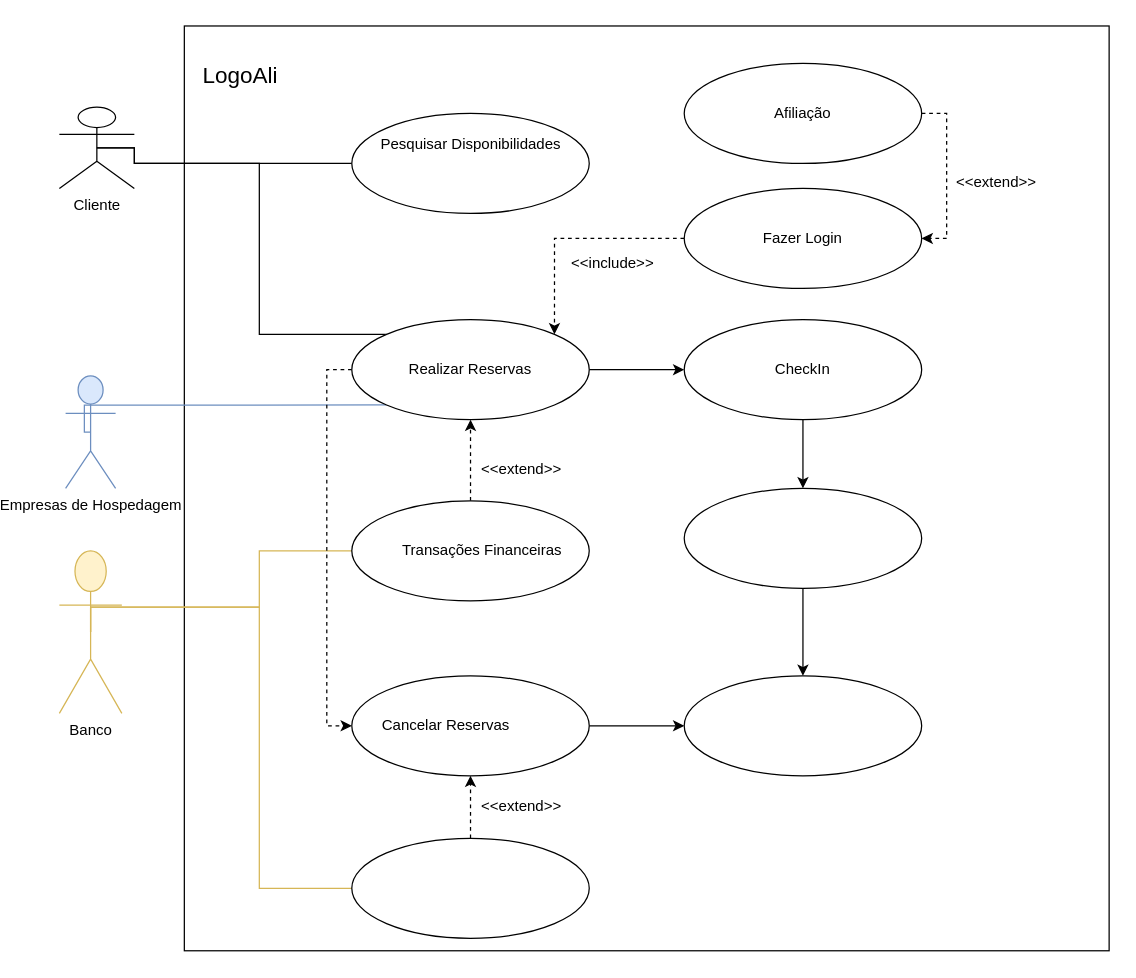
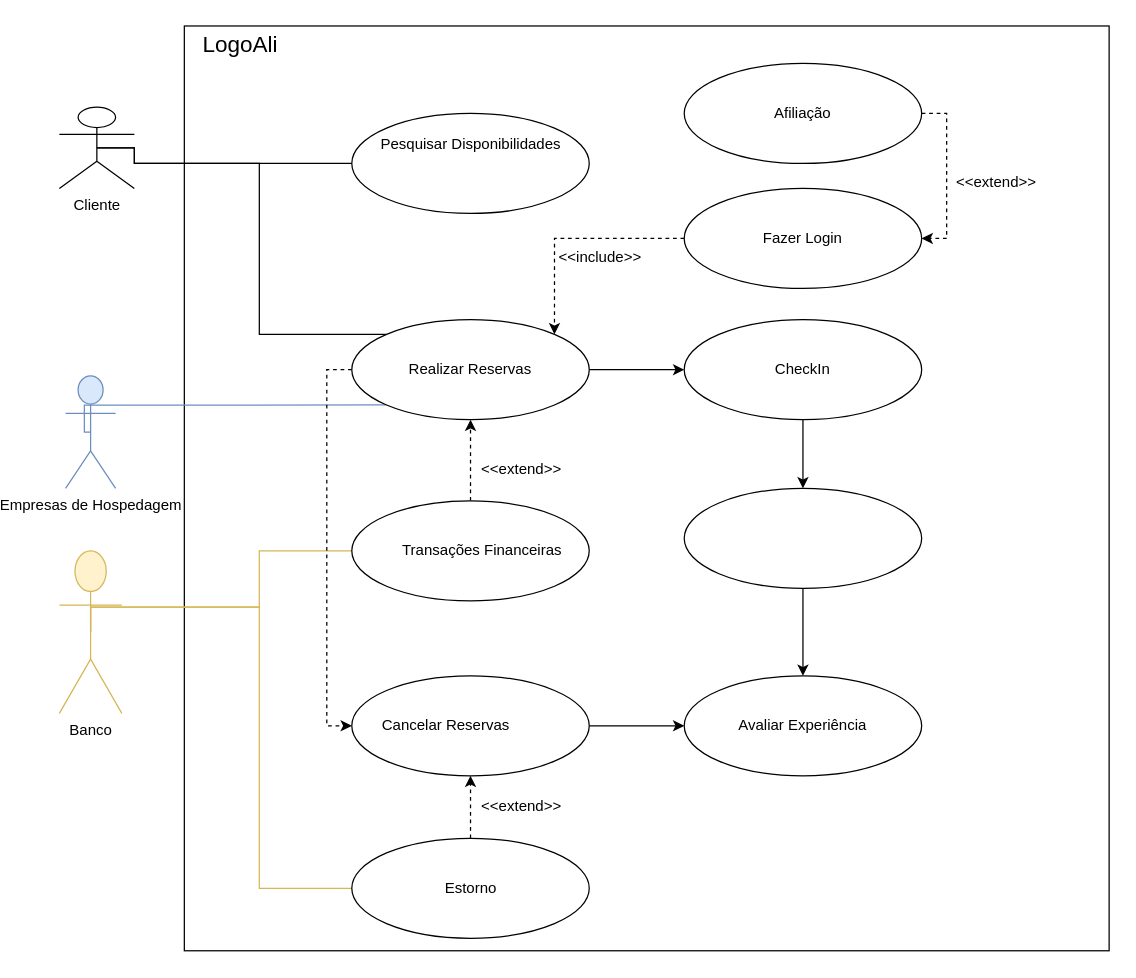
- <mxCell id="6" value="&lt;font style=&quot;font-size: 18px;&quot;&gt;LogoAli&lt;/font&gt;" style="text;html=1;align=center;verticalAlign=middle;whiteSpace=wrap;rounded=0;" parent="1" vertex="1"><mxGeometry x="130" y="45" width="70" height="30" as="geometry" /></mxCell>
+ <mxCell id="6" value="&lt;font style=&quot;font-size: 18px;&quot;&gt;LogoAli&lt;/font&gt;" style="text;html=1;align=center;verticalAlign=middle;whiteSpace=wrap;rounded=0;" parent="1" vertex="1"><mxGeometry x="130" y="20" width="70" height="30" as="geometry" /></mxCell>
- <mxCell id="31" value="&amp;lt;&amp;lt;include&amp;gt;&amp;gt;" style="text;html=1;align=center;verticalAlign=middle;whiteSpace=wrap;rounded=0;" parent="1" vertex="1"><mxGeometry x="432.75" y="195" width="60" height="30" as="geometry" /></mxCell>
+ <mxCell id="31" value="&amp;lt;&amp;lt;include&amp;gt;&amp;gt;" style="text;html=1;align=center;verticalAlign=middle;whiteSpace=wrap;rounded=0;" parent="1" vertex="1"><mxGeometry x="422.75" y="190" width="60" height="30" as="geometry" /></mxCell>
+ <mxCell id="30" value="Avaliar Experiência" style="text;html=1;align=center;verticalAlign=middle;whiteSpace=wrap;rounded=0;" parent="1" vertex="1"><mxGeometry x="560" y="565" width="110" height="30" as="geometry" /></mxCell>
+ <mxCell id="34" value="Estorno" style="text;html=1;align=center;verticalAlign=middle;whiteSpace=wrap;rounded=0;" parent="1" vertex="1"><mxGeometry x="292.75" y="695" width="112.5" height="30" as="geometry" /></mxCell>
